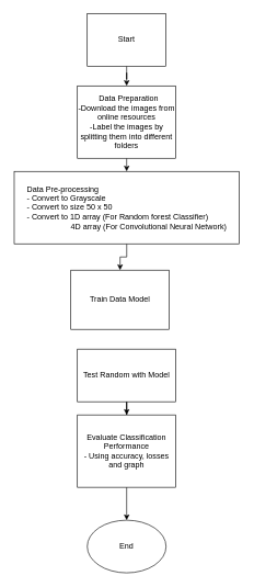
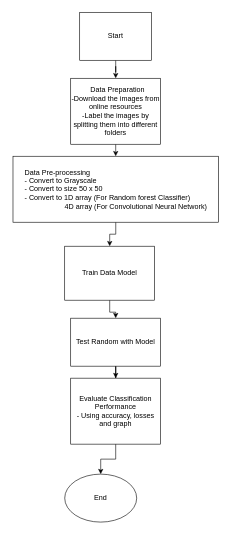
+ <mxCell id="8" value="" style="edgeStyle=orthogonalEdgeStyle;rounded=0;orthogonalLoop=1;jettySize=auto;html=1;" edge="1" parent="1" source="9" target="11"><mxGeometry relative="1" as="geometry" /></mxCell>
- <mxCell id="14" value="End" style="ellipse;whiteSpace=wrap;html=1;align=center;" vertex="1" parent="1"><mxGeometry x="132" y="790" width="120" height="80" as="geometry" /></mxCell>
+ <mxCell id="14" value="End" style="ellipse;whiteSpace=wrap;html=1;align=center;" vertex="1" parent="1"><mxGeometry x="107" y="790" width="120" height="80" as="geometry" /></mxCell>
